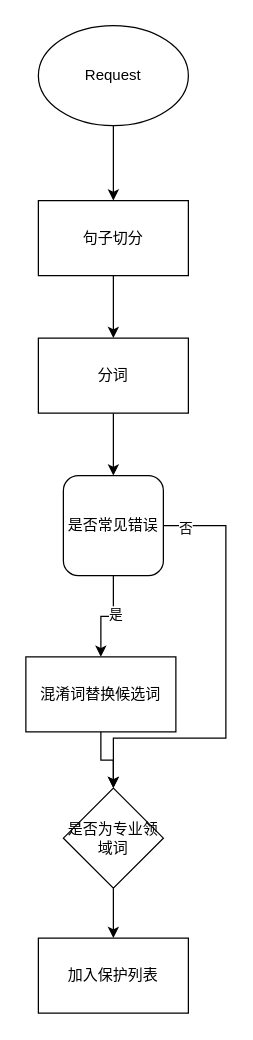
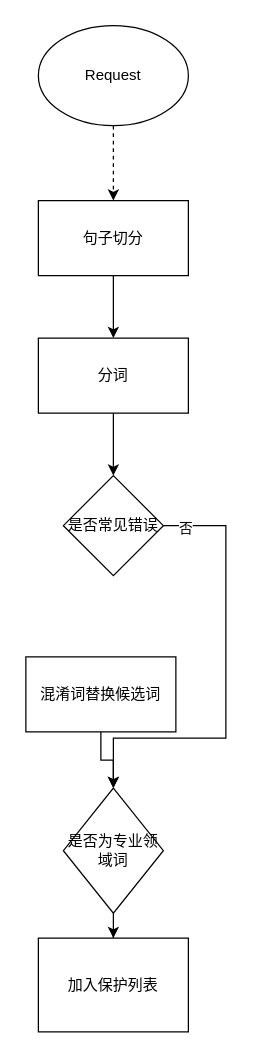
- <mxCell id="4" value="" style="edgeStyle=orthogonalEdgeStyle;rounded=0;orthogonalLoop=1;jettySize=auto;html=1;" edge="1" parent="1" source="5" target="3"><mxGeometry relative="1" as="geometry" /></mxCell>
+ <mxCell id="4" value="" style="edgeStyle=orthogonalEdgeStyle;rounded=0;orthogonalLoop=1;jettySize=auto;html=1;dashed=1;" edge="1" parent="1" source="5" target="3"><mxGeometry relative="1" as="geometry" /></mxCell>
- <mxCell id="12" value="是否常见错误" style="whiteSpace=wrap;html=1;rounded=1;" vertex="1" parent="1"><mxGeometry x="50" y="380" width="80" height="80" as="geometry" /></mxCell>
+ <mxCell id="12" value="是否常见错误" style="rhombus;whiteSpace=wrap;html=1;rounded=0;" vertex="1" parent="1"><mxGeometry x="50" y="380" width="80" height="80" as="geometry" /></mxCell>
- <mxCell id="8" value="" style="edgeStyle=orthogonalEdgeStyle;rounded=0;orthogonalLoop=1;jettySize=auto;html=1;entryX=0.5;entryY=0;entryDx=0;entryDy=0;" edge="1" parent="1" source="12" target="14"><mxGeometry relative="1" as="geometry"><mxPoint x="90" y="490" as="targetPoint" /></mxGeometry></mxCell>
- <mxCell id="9" value="是" style="edgeLabel;html=1;align=center;verticalAlign=middle;resizable=0;points=[];" vertex="1" connectable="0" parent="8"><mxGeometry x="-0.2" y="1" relative="1" as="geometry"><mxPoint as="offset" /></mxGeometry></mxCell>
- <mxCell id="16" value="是否为专业领域词" style="rhombus;whiteSpace=wrap;html=1;rounded=0;" vertex="1" parent="1"><mxGeometry x="50" y="630" width="80" height="80" as="geometry" /></mxCell>
+ <mxCell id="16" value="是否为专业领域词" style="rhombus;whiteSpace=wrap;html=1;rounded=0;" vertex="1" parent="1"><mxGeometry x="50" y="630" width="80" height="100" as="geometry" /></mxCell>
- <mxCell id="17" value="加入保护列表" style="whiteSpace=wrap;html=1;rounded=0;" vertex="1" parent="1"><mxGeometry x="30" y="750" width="120" height="60" as="geometry" /></mxCell>
+ <mxCell id="17" value="加入保护列表" style="whiteSpace=wrap;html=1;rounded=0;" vertex="1" parent="1"><mxGeometry x="30" y="750" width="120" height="75" as="geometry" /></mxCell>
